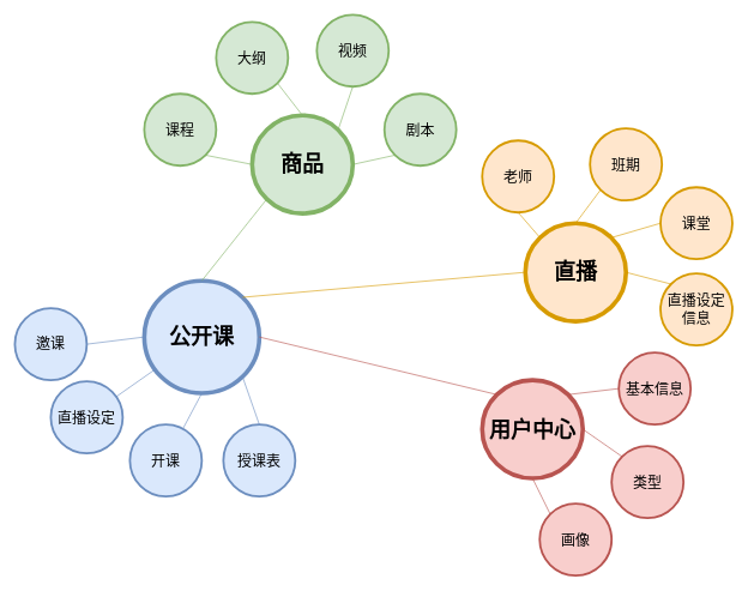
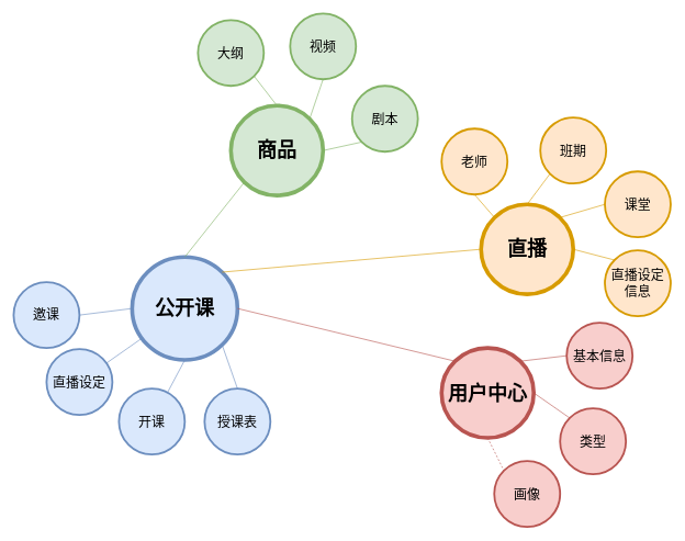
- <mxCell id="12" value="课程" style="ellipse;whiteSpace=wrap;html=1;shadow=0;fontFamily=Helvetica;fontSize=20;align=center;strokeWidth=3;fillColor=#d5e8d4;strokeColor=#82b366;" vertex="1" parent="1"><mxGeometry x="200" y="130" width="100" height="100" as="geometry" /></mxCell>
- <mxCell id="20" value="" style="endArrow=none;html=1;fillColor=#d5e8d4;strokeColor=#82b366;entryX=0;entryY=0.5;entryDx=0;entryDy=0;exitX=1;exitY=1;exitDx=0;exitDy=0;" edge="1" parent="1" source="12" target="11"><mxGeometry width="50" height="50" relative="1" as="geometry"><mxPoint x="230" y="190" as="sourcePoint" /><mxPoint x="280" y="140" as="targetPoint" /></mxGeometry></mxCell>
- <mxCell id="38" value="" style="endArrow=none;html=1;fillColor=#f8cecc;strokeColor=#b85450;entryX=0;entryY=0;entryDx=0;entryDy=0;exitX=0.5;exitY=1;exitDx=0;exitDy=0;" edge="1" parent="1" source="31" target="34"><mxGeometry width="50" height="50" relative="1" as="geometry"><mxPoint x="730" y="680" as="sourcePoint" /><mxPoint x="700" y="590" as="targetPoint" /></mxGeometry></mxCell>
+ <mxCell id="38" value="" style="endArrow=none;html=1;fillColor=#f8cecc;strokeColor=#b85450;entryX=0;entryY=0;entryDx=0;entryDy=0;exitX=0.5;exitY=1;exitDx=0;exitDy=0;dashed=1;" edge="1" parent="1" source="31" target="34"><mxGeometry width="50" height="50" relative="1" as="geometry"><mxPoint x="730" y="680" as="sourcePoint" /><mxPoint x="700" y="590" as="targetPoint" /></mxGeometry></mxCell>
